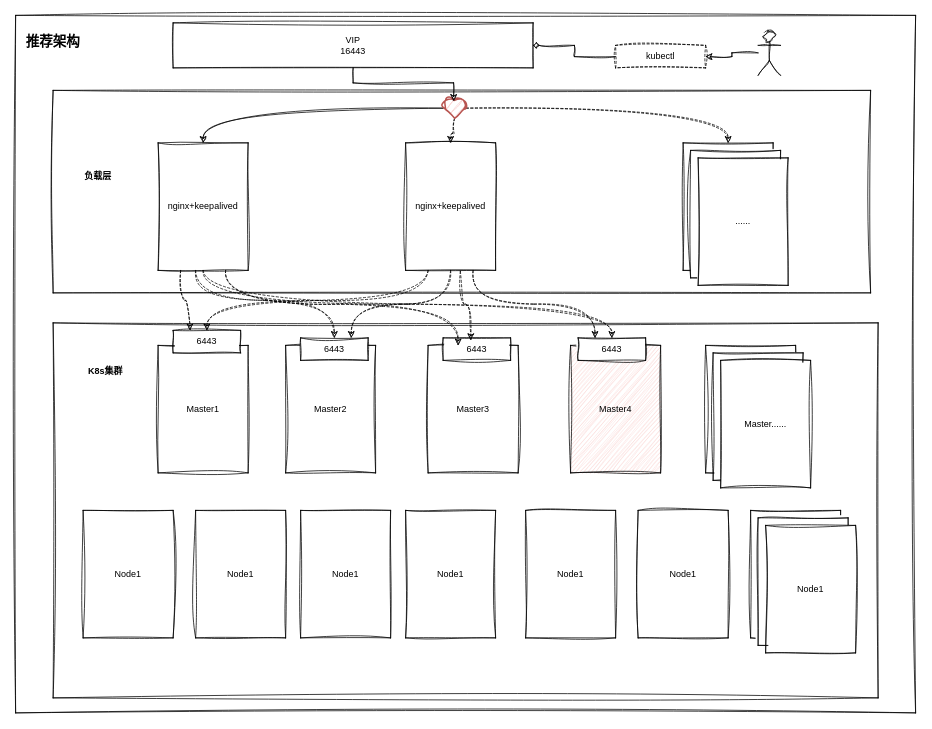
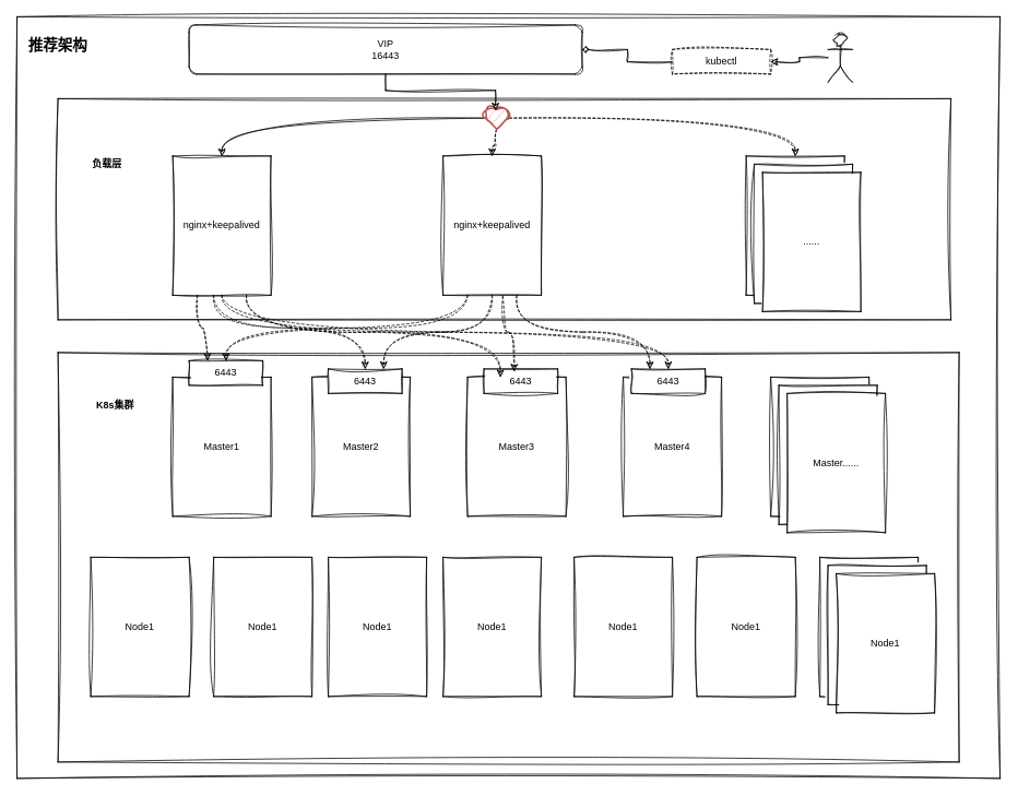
- <mxCell id="4" value="VIP&lt;div&gt;16443&lt;/div&gt;" style="rounded=0;whiteSpace=wrap;html=1;shadow=0;sketch=1;curveFitting=1;jiggle=2;" vertex="1" parent="1"><mxGeometry x="230" width="480" height="60" as="geometry" y="30" /></mxCell>
+ <mxCell id="4" value="VIP&lt;div&gt;16443&lt;/div&gt;" style="whiteSpace=wrap;html=1;shadow=0;sketch=1;curveFitting=1;jiggle=2;rounded=1;" vertex="1" parent="1"><mxGeometry x="230" width="480" height="60" as="geometry" y="30" /></mxCell>
- <mxCell id="9" value="&lt;b&gt;负载层&lt;/b&gt;" style="text;html=1;align=center;verticalAlign=middle;whiteSpace=wrap;rounded=0;shadow=0;sketch=1;curveFitting=1;jiggle=2;" vertex="1" parent="1"><mxGeometry x="100" y="220" width="60" height="30" as="geometry" /></mxCell>
+ <mxCell id="9" value="&lt;b&gt;负载层&lt;/b&gt;" style="text;html=1;align=center;verticalAlign=middle;whiteSpace=wrap;rounded=0;shadow=0;sketch=1;curveFitting=1;jiggle=2;" vertex="1" parent="1"><mxGeometry x="100" y="185" width="60" height="30" as="geometry" /></mxCell>
- <mxCell id="15" value="Master4" style="rounded=0;whiteSpace=wrap;html=1;shadow=0;sketch=1;curveFitting=1;jiggle=2;fillColor=#f8cecc;" vertex="1" parent="1"><mxGeometry x="760" y="460" width="120" height="170" as="geometry" /></mxCell>
+ <mxCell id="15" value="Master4" style="rounded=0;whiteSpace=wrap;html=1;shadow=0;sketch=1;curveFitting=1;jiggle=2;" vertex="1" parent="1"><mxGeometry x="760" y="460" width="120" height="170" as="geometry" /></mxCell>
